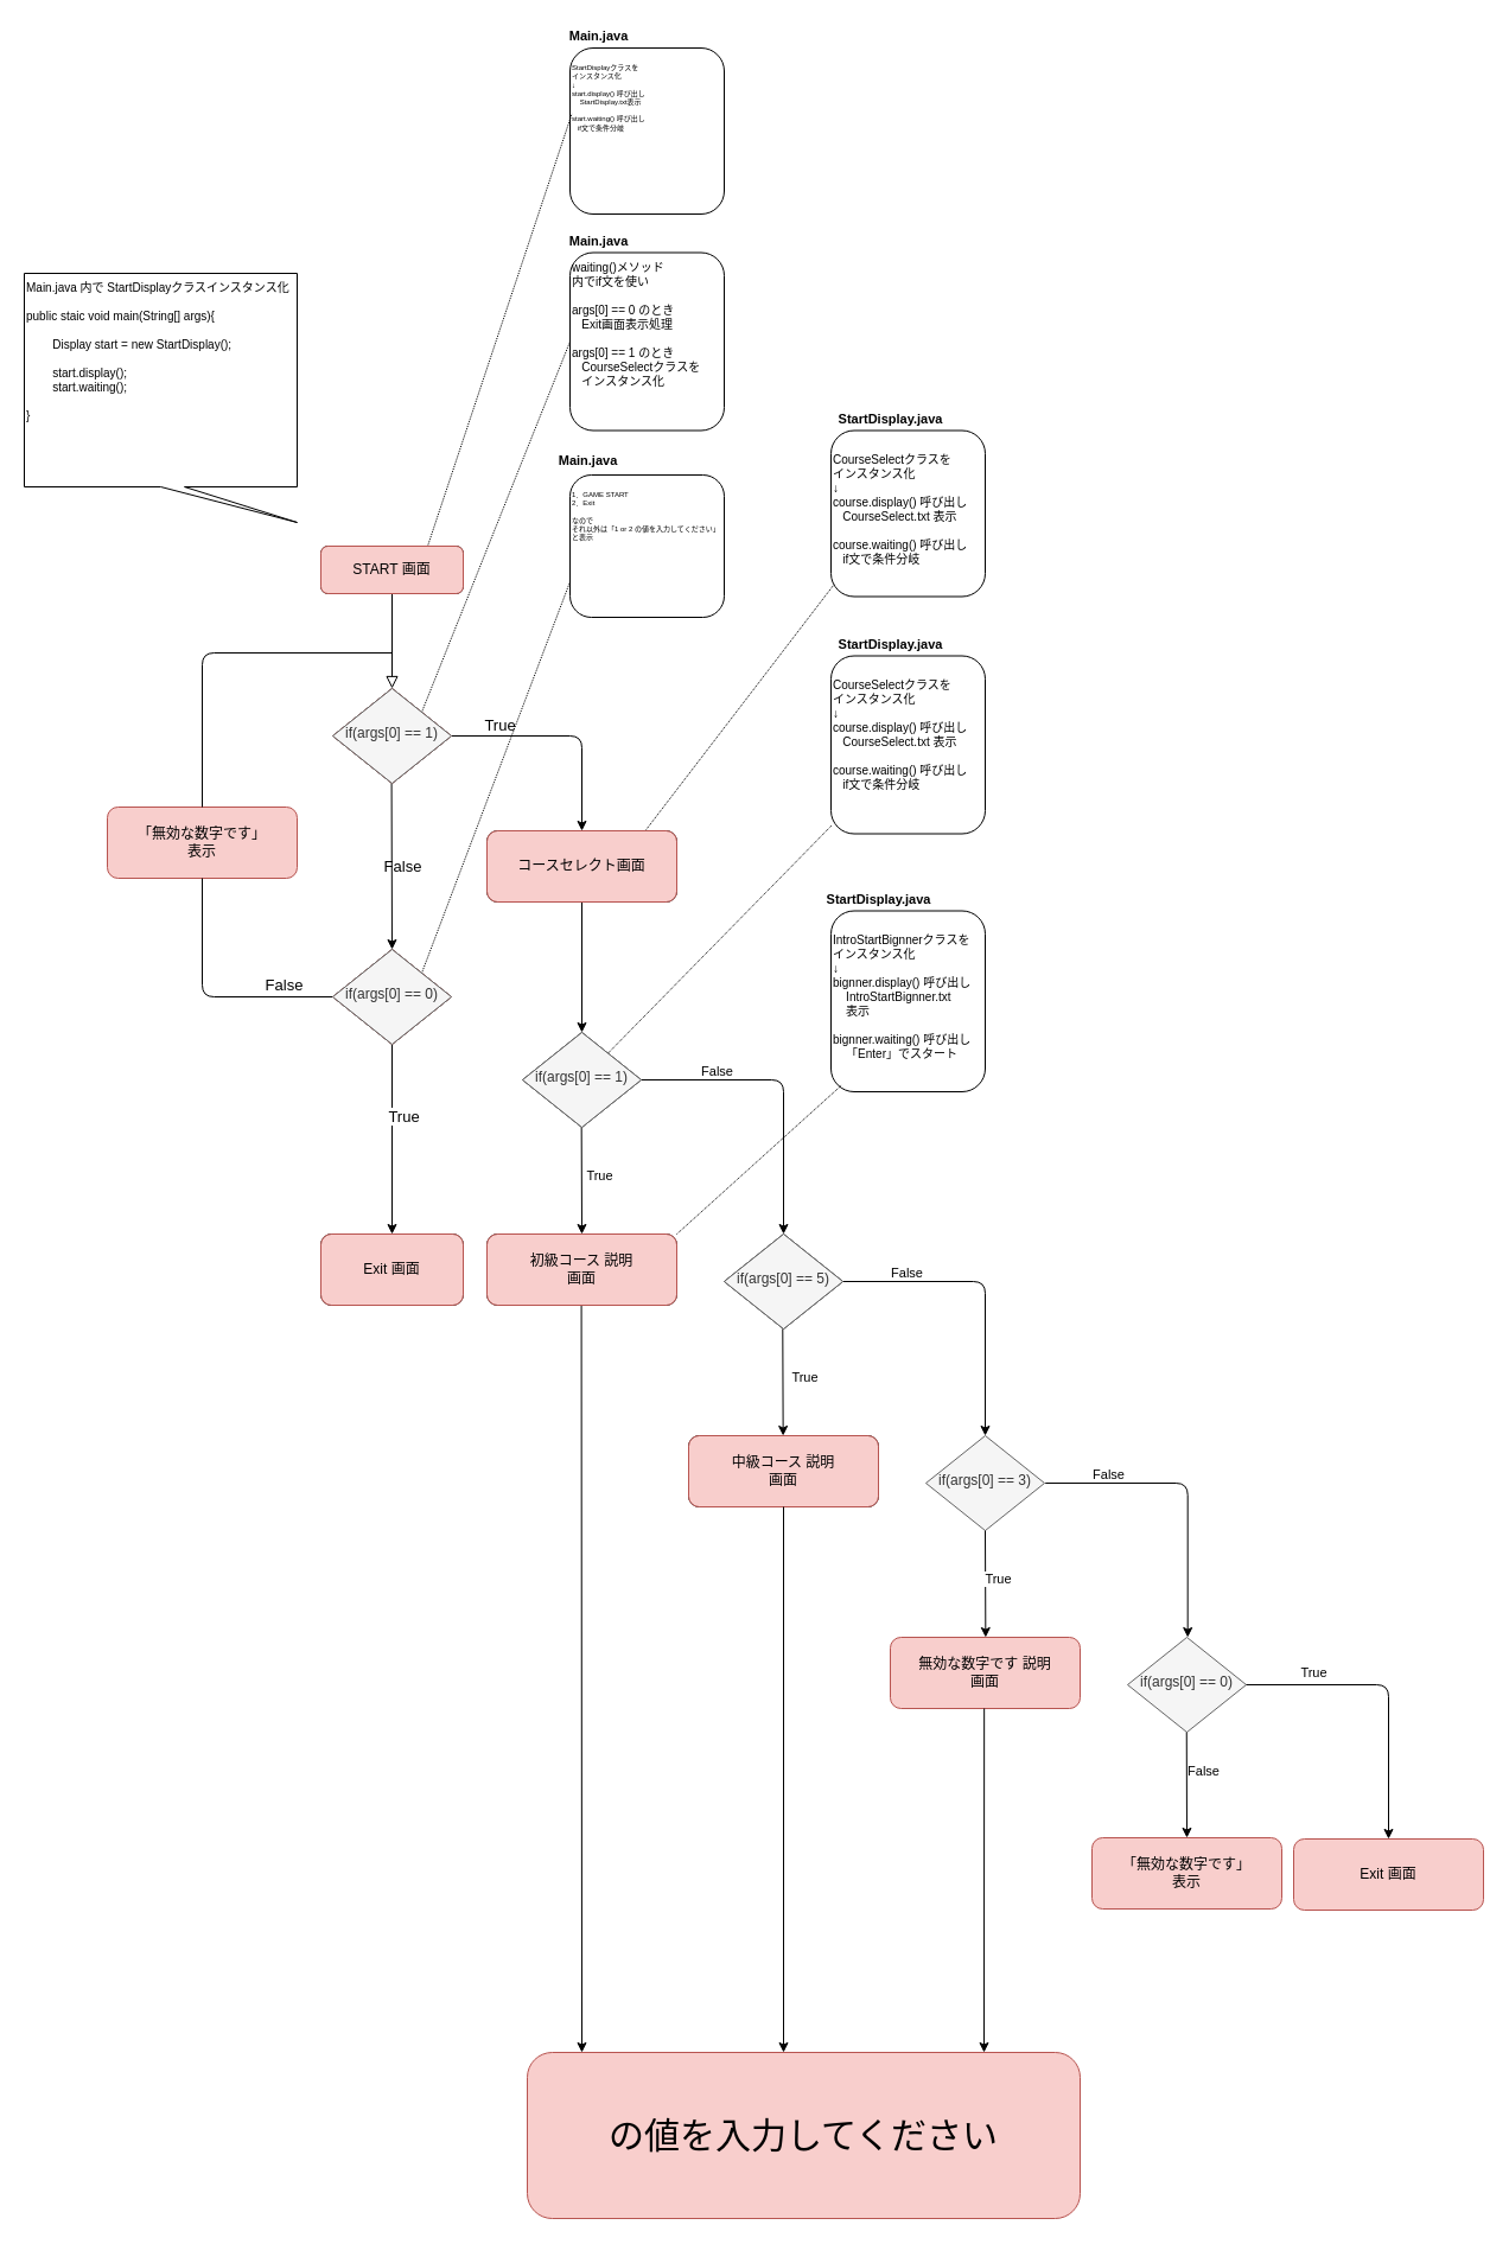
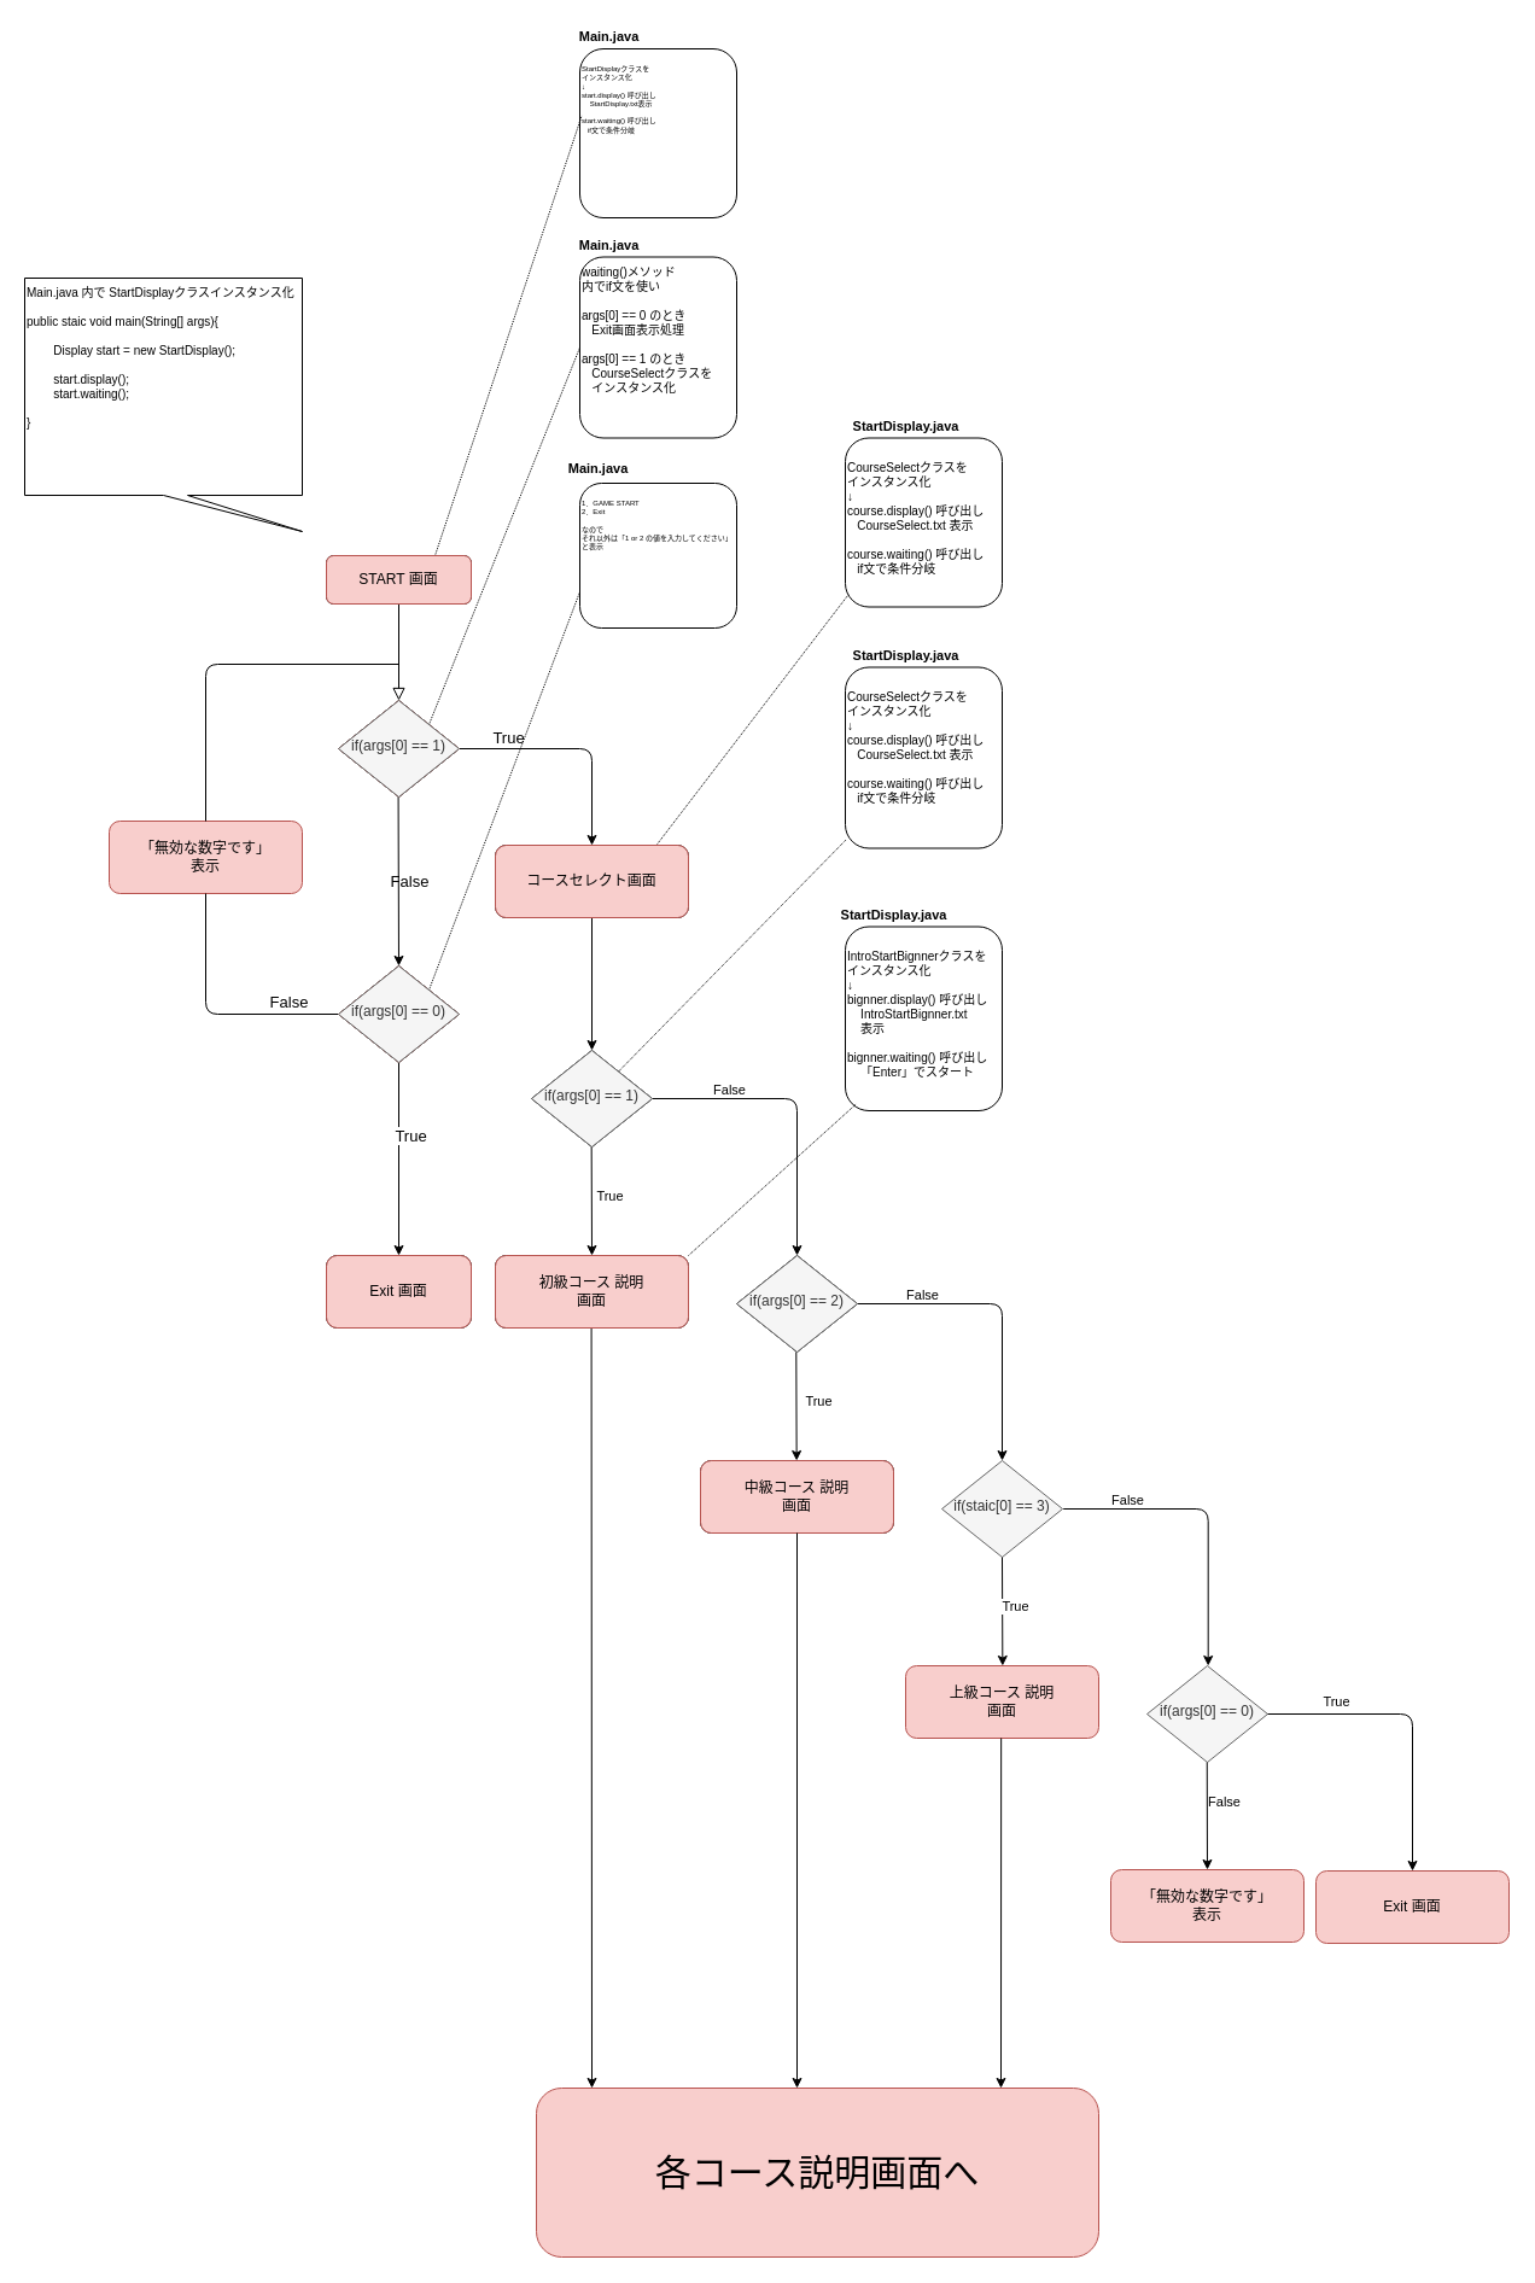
- <mxCell id="67" value="if(args[0] == 5)" style="rhombus;whiteSpace=wrap;html=1;shadow=0;fontFamily=Helvetica;fontSize=12;align=center;strokeWidth=1;spacing=6;spacingTop=-4;fillColor=#f5f5f5;strokeColor=#666666;fontColor=#333333;" parent="1" vertex="1"><mxGeometry x="610" y="1040" width="100" height="80" as="geometry" /></mxCell>
+ <mxCell id="67" value="if(args[0] == 2)" style="rhombus;whiteSpace=wrap;html=1;shadow=0;fontFamily=Helvetica;fontSize=12;align=center;strokeWidth=1;spacing=6;spacingTop=-4;fillColor=#f5f5f5;strokeColor=#666666;fontColor=#333333;" parent="1" vertex="1"><mxGeometry x="610" y="1040" width="100" height="80" as="geometry" /></mxCell>
- <mxCell id="32" value="if(args[0] == 3)" style="rhombus;whiteSpace=wrap;html=1;shadow=0;fontFamily=Helvetica;fontSize=12;align=center;strokeWidth=1;spacing=6;spacingTop=-4;fillColor=#f5f5f5;strokeColor=#666666;fontColor=#333333;" parent="1" vertex="1"><mxGeometry x="780" y="1210" width="100" height="80" as="geometry" /></mxCell>
+ <mxCell id="32" value="if(staic[0] == 3)" style="rhombus;whiteSpace=wrap;html=1;shadow=0;fontFamily=Helvetica;fontSize=12;align=center;strokeWidth=1;spacing=6;spacingTop=-4;fillColor=#f5f5f5;strokeColor=#666666;fontColor=#333333;" parent="1" vertex="1"><mxGeometry x="780" y="1210" width="100" height="80" as="geometry" /></mxCell>
- <mxCell id="36" value="無効な数字です&amp;nbsp;説明&lt;br&gt;画面" style="rounded=1;whiteSpace=wrap;html=1;fontSize=12;glass=0;strokeWidth=1;shadow=0;fillColor=#f8cecc;strokeColor=#b85450;" parent="1" vertex="1"><mxGeometry x="750" y="1380" width="160" height="60" as="geometry" /></mxCell>
+ <mxCell id="36" value="上級コース&amp;nbsp;説明&lt;br&gt;画面" style="rounded=1;whiteSpace=wrap;html=1;fontSize=12;glass=0;strokeWidth=1;shadow=0;fillColor=#f8cecc;strokeColor=#b85450;" parent="1" vertex="1"><mxGeometry x="750" y="1380" width="160" height="60" as="geometry" /></mxCell>
- <mxCell id="73" value="の値を入力してください" style="rounded=1;whiteSpace=wrap;html=1;fontSize=30;glass=0;strokeWidth=1;shadow=0;fillColor=#f8cecc;strokeColor=#b85450;" parent="1" vertex="1"><mxGeometry x="444" y="1730" width="466" height="140" as="geometry" /></mxCell>
+ <mxCell id="73" value="各コース説明画面へ" style="rounded=1;whiteSpace=wrap;html=1;fontSize=30;glass=0;strokeWidth=1;shadow=0;fillColor=#f8cecc;strokeColor=#b85450;" parent="1" vertex="1"><mxGeometry x="444" y="1730" width="466" height="140" as="geometry" /></mxCell>
